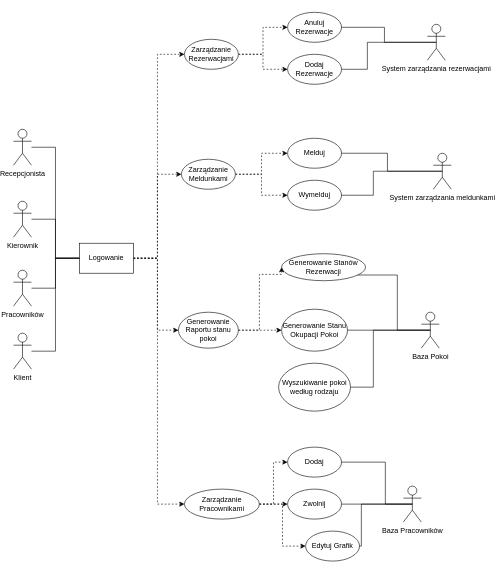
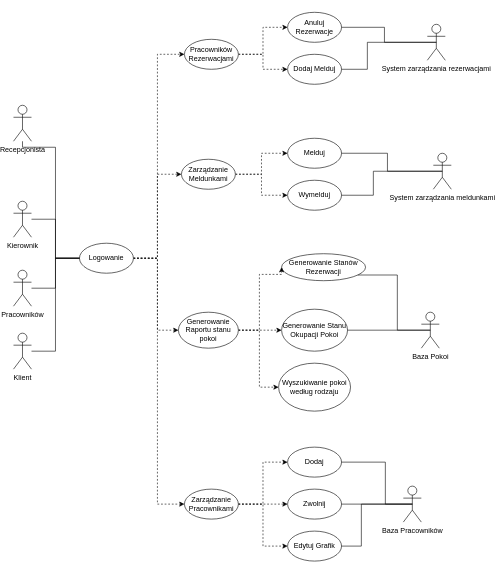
- <mxCell id="14" value="Zarządzanie Rezerwacjami" style="ellipse;whiteSpace=wrap;html=1;" vertex="1" parent="1"><mxGeometry x="305" y="65" width="90" height="50" as="geometry" /></mxCell>
+ <mxCell id="14" value="Pracowników Rezerwacjami" style="ellipse;whiteSpace=wrap;html=1;" vertex="1" parent="1"><mxGeometry x="305" y="65" width="90" height="50" as="geometry" /></mxCell>
- <mxCell id="17" value="Dodaj Rezerwacje" style="ellipse;whiteSpace=wrap;html=1;" vertex="1" parent="1"><mxGeometry x="477" y="90" width="90" height="50" as="geometry" /></mxCell>
+ <mxCell id="17" value="Dodaj Melduj" style="ellipse;whiteSpace=wrap;html=1;" vertex="1" parent="1"><mxGeometry x="477" y="90" width="90" height="50" as="geometry" /></mxCell>
- <mxCell id="6" value="Recepcjonista" style="shape=umlActor;verticalLabelPosition=bottom;verticalAlign=top;html=1;outlineConnect=0;" vertex="1" parent="1"><mxGeometry x="20" y="215" width="30" height="60" as="geometry" /></mxCell>
+ <mxCell id="6" value="Recepcjonista" style="shape=umlActor;verticalLabelPosition=bottom;verticalAlign=top;html=1;outlineConnect=0;" vertex="1" parent="1"><mxGeometry x="20" y="175" width="30" height="60" as="geometry" /></mxCell>
- <mxCell id="5" value="Logowanie" style="whiteSpace=wrap;html=1;rounded=0;" vertex="1" parent="1"><mxGeometry x="130" y="405" width="90" height="50" as="geometry" /></mxCell>
+ <mxCell id="5" value="Logowanie" style="ellipse;whiteSpace=wrap;html=1;" vertex="1" parent="1"><mxGeometry x="130" y="405" width="90" height="50" as="geometry" /></mxCell>
+ <mxCell id="21" style="edgeStyle=orthogonalEdgeStyle;rounded=0;orthogonalLoop=1;jettySize=auto;html=1;entryX=0;entryY=0.5;entryDx=0;entryDy=0;dashed=1;" edge="1" parent="1" source="22" target="28"><mxGeometry relative="1" as="geometry"><Array as="points"><mxPoint x="430" y="550" /><mxPoint x="430" y="645" /></Array></mxGeometry></mxCell>
- <mxCell id="49" style="edgeStyle=orthogonalEdgeStyle;rounded=0;orthogonalLoop=1;jettySize=auto;html=1;entryX=0.5;entryY=0.5;entryDx=0;entryDy=0;entryPerimeter=0;endArrow=none;startFill=0;" edge="1" parent="1" source="28" target="9"><mxGeometry relative="1" as="geometry"><Array as="points"><mxPoint x="620" y="645" /><mxPoint x="620" y="550" /></Array></mxGeometry></mxCell>
- <mxCell id="36" value="Zarządzanie Pracownikami" style="ellipse;whiteSpace=wrap;html=1;" vertex="1" parent="1"><mxGeometry x="305" y="815" width="125" height="50" as="geometry" /></mxCell>
+ <mxCell id="36" value="Zarządzanie Pracownikami" style="ellipse;whiteSpace=wrap;html=1;" vertex="1" parent="1"><mxGeometry x="305" y="815" width="90" height="50" as="geometry" /></mxCell>
- <mxCell id="39" value="Edytuj Grafik" style="ellipse;whiteSpace=wrap;html=1;" vertex="1" parent="1"><mxGeometry x="507" y="885" width="90" height="50" as="geometry" /></mxCell>
+ <mxCell id="39" value="Edytuj Grafik" style="ellipse;whiteSpace=wrap;html=1;" vertex="1" parent="1"><mxGeometry x="477" y="885" width="90" height="50" as="geometry" /></mxCell>
